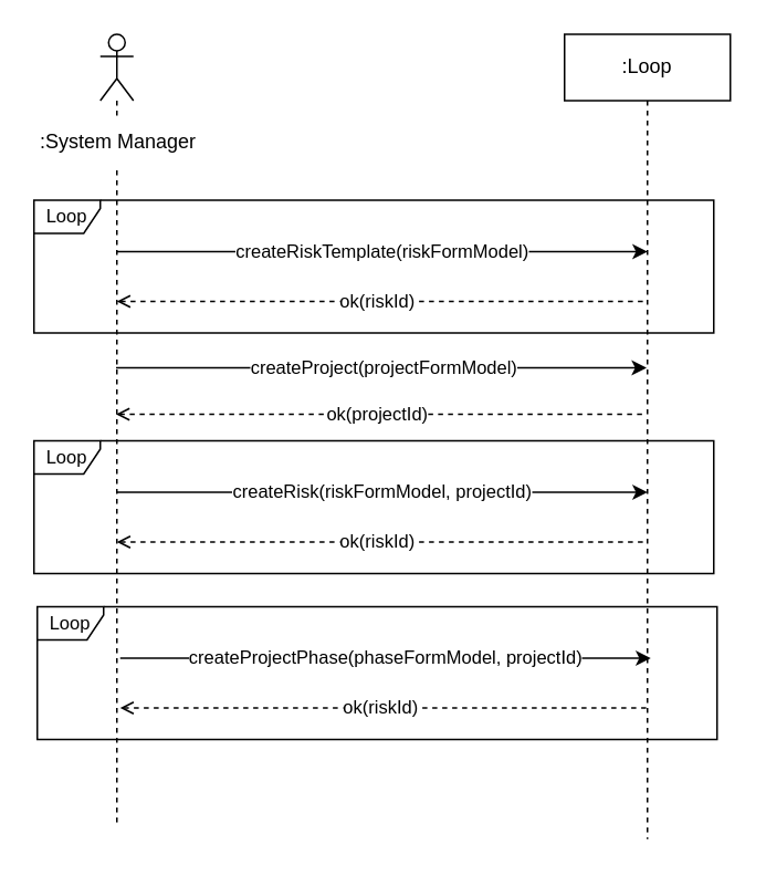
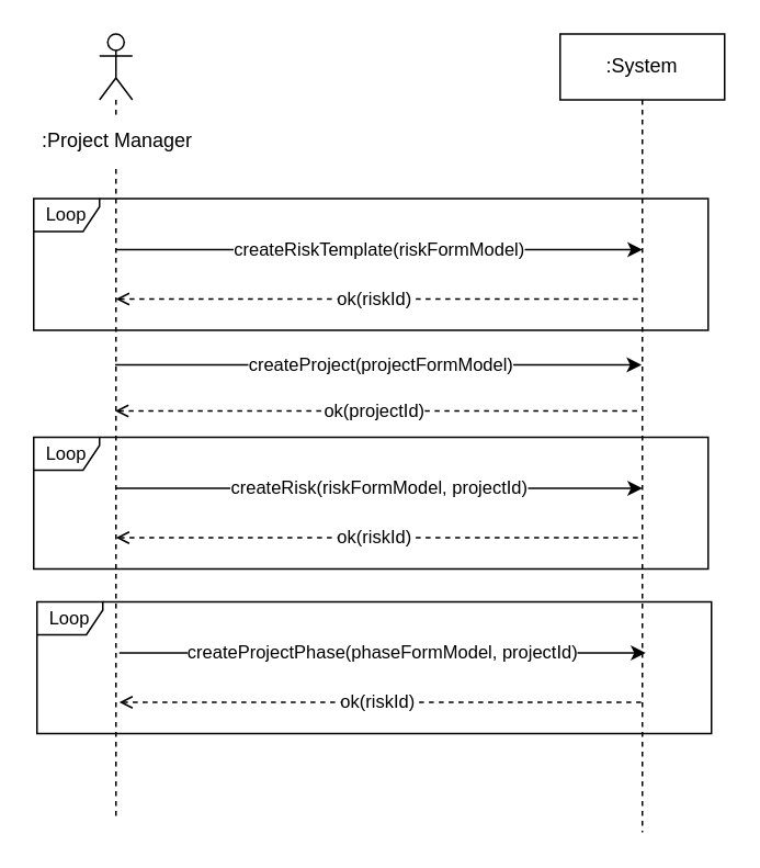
- <mxCell id="3" value=":Loop" style="shape=umlLifeline;perimeter=lifelinePerimeter;whiteSpace=wrap;html=1;container=1;dropTarget=0;collapsible=0;recursiveResize=0;outlineConnect=0;portConstraint=eastwest;newEdgeStyle={&quot;edgeStyle&quot;:&quot;elbowEdgeStyle&quot;,&quot;elbow&quot;:&quot;vertical&quot;,&quot;curved&quot;:0,&quot;rounded&quot;:0};" vertex="1" parent="1"><mxGeometry x="340" y="20" width="100" height="485" as="geometry" /></mxCell>
+ <mxCell id="3" value=":System" style="shape=umlLifeline;perimeter=lifelinePerimeter;whiteSpace=wrap;html=1;container=1;dropTarget=0;collapsible=0;recursiveResize=0;outlineConnect=0;portConstraint=eastwest;newEdgeStyle={&quot;edgeStyle&quot;:&quot;elbowEdgeStyle&quot;,&quot;elbow&quot;:&quot;vertical&quot;,&quot;curved&quot;:0,&quot;rounded&quot;:0};" vertex="1" parent="1"><mxGeometry x="340" y="20" width="100" height="485" as="geometry" /></mxCell>
- <mxCell id="5" value=":System Manager" style="text;html=1;strokeColor=none;fillColor=default;align=center;verticalAlign=middle;whiteSpace=wrap;rounded=0;" vertex="1" parent="1"><mxGeometry x="22" y="70" width="98" height="30" as="geometry" /></mxCell>
+ <mxCell id="5" value=":Project Manager" style="text;html=1;strokeColor=none;fillColor=default;align=center;verticalAlign=middle;whiteSpace=wrap;rounded=0;" vertex="1" parent="1"><mxGeometry x="22" y="70" width="98" height="30" as="geometry" /></mxCell>
